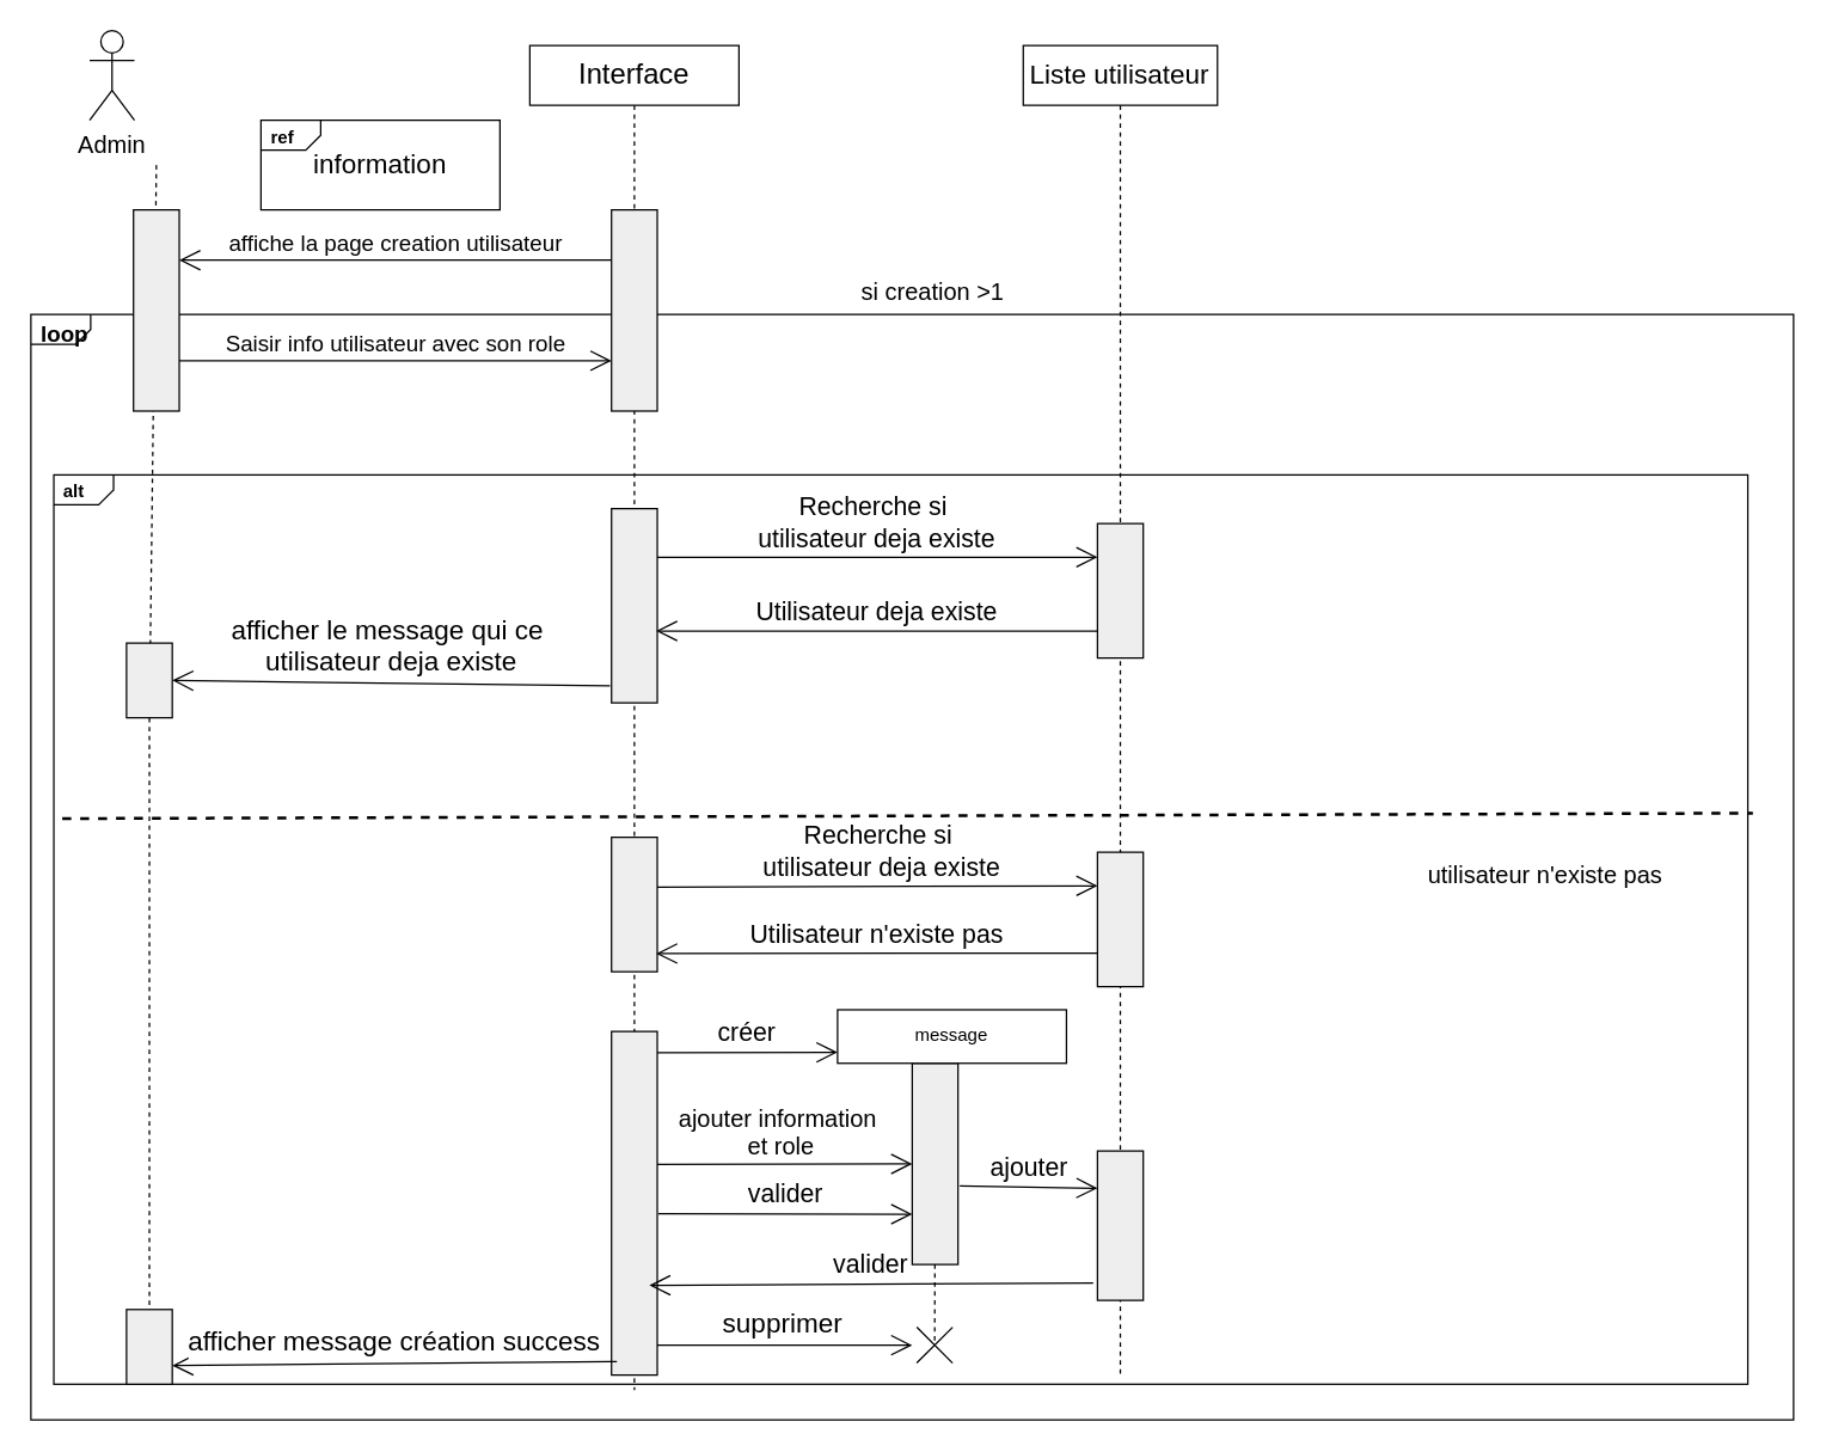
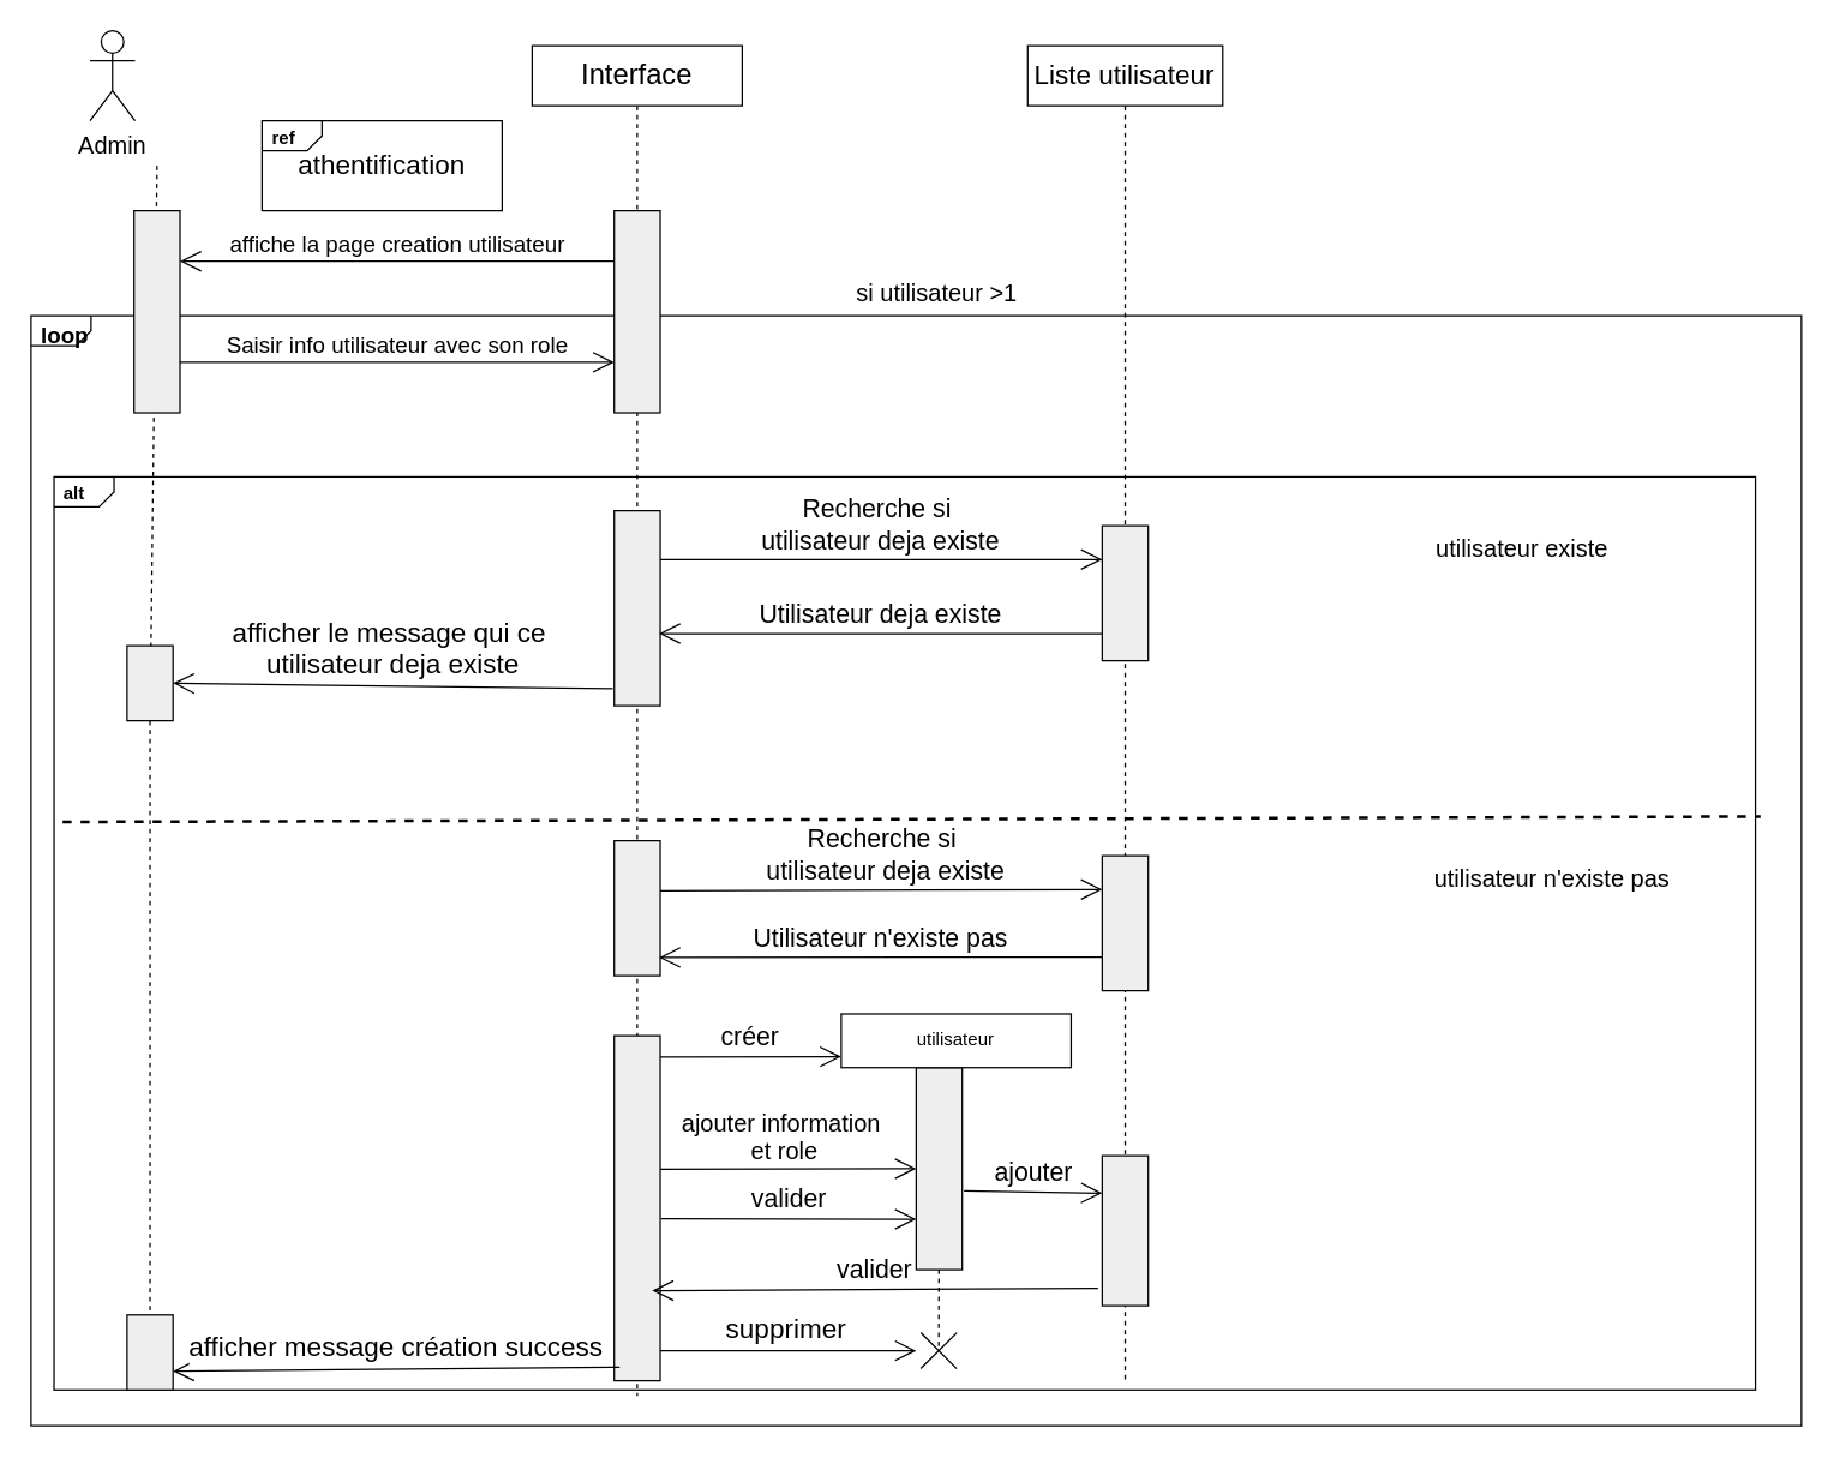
- <mxCell id="21" value="&lt;font style=&quot;font-size: 18px;&quot;&gt;information&lt;/font&gt;" style="html=1;shape=mxgraph.sysml.package;labelX=40;whiteSpace=wrap;align=center;" vertex="1" parent="1"><mxGeometry x="174" y="80" width="160" height="60" as="geometry" /></mxCell>
+ <mxCell id="21" value="&lt;font style=&quot;font-size: 18px;&quot;&gt;athentification&lt;/font&gt;" style="html=1;shape=mxgraph.sysml.package;labelX=40;whiteSpace=wrap;align=center;" vertex="1" parent="1"><mxGeometry x="174" y="80" width="160" height="60" as="geometry" /></mxCell>
- <mxCell id="44" value="&lt;font style=&quot;font-size: 16px;&quot;&gt;si creation &amp;gt;1&lt;/font&gt;" style="text;html=1;align=center;verticalAlign=middle;whiteSpace=wrap;rounded=0;" vertex="1" parent="1"><mxGeometry x="514" y="180" width="220" height="30" as="geometry" /></mxCell>
+ <mxCell id="44" value="&lt;font style=&quot;font-size: 16px;&quot;&gt;si utilisateur &amp;gt;1&lt;/font&gt;" style="text;html=1;align=center;verticalAlign=middle;whiteSpace=wrap;rounded=0;" vertex="1" parent="1"><mxGeometry x="514" y="180" width="220" height="30" as="geometry" /></mxCell>
+ <mxCell id="10" value="&lt;font style=&quot;font-size: 16px;&quot;&gt;utilisateur existe&lt;/font&gt;" style="text;html=1;align=center;verticalAlign=middle;whiteSpace=wrap;rounded=0;" vertex="1" parent="3"><mxGeometry x="868.675" y="32.581" width="220" height="30" as="geometry" /></mxCell>
- <mxCell id="7" value="message" style="shape=rect;html=1;whiteSpace=wrap;align=center;" vertex="1" parent="3"><mxGeometry x="524.679" y="358.065" width="153.247" height="35.806" as="geometry" /></mxCell>
+ <mxCell id="7" value="utilisateur" style="shape=rect;html=1;whiteSpace=wrap;align=center;" vertex="1" parent="3"><mxGeometry x="524.679" y="358.065" width="153.247" height="35.806" as="geometry" /></mxCell>
